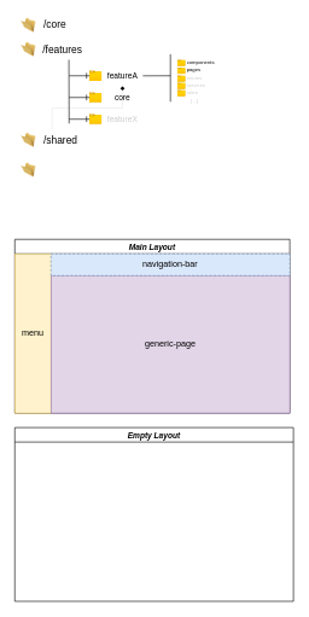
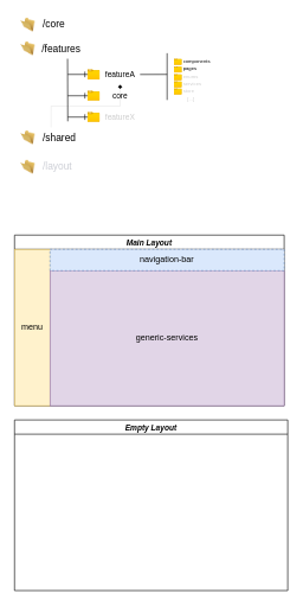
+ <mxCell id="50" value="&lt;font style=&quot;font-size: 14px&quot;&gt;/layout&lt;/font&gt;" style="text;html=1;strokeColor=none;fillColor=none;align=left;verticalAlign=middle;whiteSpace=wrap;rounded=0;fontColor=#ccced5;" vertex="1" parent="1"><mxGeometry x="57.5" y="220" width="56.25" height="28.594" as="geometry" /></mxCell>
- <mxCell id="4" value="generic-page" style="whiteSpace=wrap;html=1;fillColor=#e1d5e7;strokeColor=#9673a6;" parent="2" vertex="1"><mxGeometry x="50" y="50" width="330" height="190" as="geometry" /></mxCell>
+ <mxCell id="4" value="generic-services" style="whiteSpace=wrap;html=1;fillColor=#e1d5e7;strokeColor=#9673a6;" parent="2" vertex="1"><mxGeometry x="50" y="50" width="330" height="190" as="geometry" /></mxCell>
